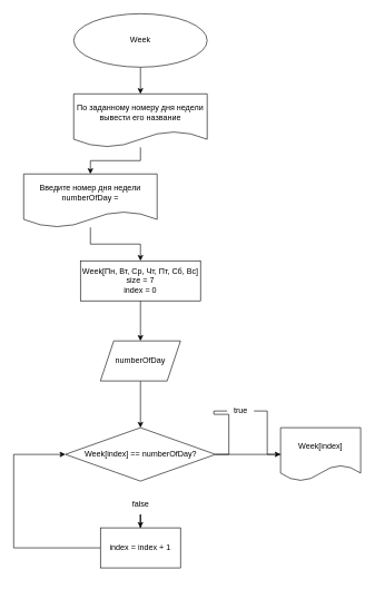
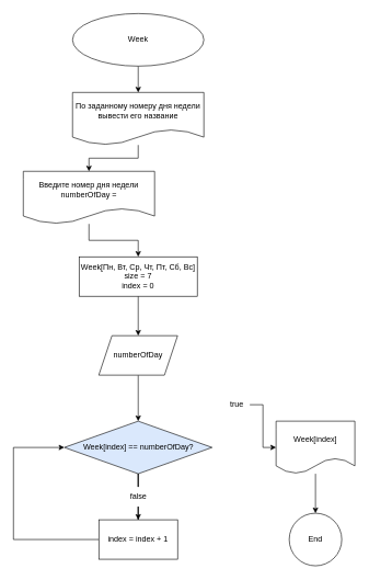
- <mxCell id="18" value="" style="edgeStyle=orthogonalEdgeStyle;rounded=0;orthogonalLoop=1;jettySize=auto;html=1;entryX=0;entryY=0.5;entryDx=0;entryDy=0;endArrow=none;" edge="1" parent="1" source="14" target="19"><mxGeometry relative="1" as="geometry"><mxPoint x="322.5" y="680" as="sourcePoint" /><mxPoint x="420" y="680" as="targetPoint" /></mxGeometry></mxCell>
- <mxCell id="14" value="Week[index] == numberOfDay?" style="rhombus;whiteSpace=wrap;html=1;rounded=0;arcSize=0;shadow=0;" vertex="1" parent="1"><mxGeometry x="97.5" y="640" width="225" height="80" as="geometry" /></mxCell>
+ <mxCell id="14" value="Week[index] == numberOfDay?" style="rhombus;whiteSpace=wrap;html=1;rounded=0;arcSize=0;shadow=0;fillColor=#dae8fc;" vertex="1" parent="1"><mxGeometry x="97.5" y="640" width="225" height="80" as="geometry" /></mxCell>
- <mxCell id="22" value="" style="edgeStyle=orthogonalEdgeStyle;rounded=0;orthogonalLoop=1;jettySize=auto;html=1;endArrow=none;" edge="1" parent="1" source="14" target="16"><mxGeometry relative="1" as="geometry"><mxPoint x="210" y="720" as="sourcePoint" /><mxPoint x="210" y="790" as="targetPoint" /></mxGeometry></mxCell>
+ <mxCell id="22" value="" style="edgeStyle=orthogonalEdgeStyle;rounded=0;orthogonalLoop=1;jettySize=auto;html=1;entryX=0.5;entryY=0;entryDx=0;entryDy=0;endArrow=none;" edge="1" parent="1" source="14" target="23"><mxGeometry relative="1" as="geometry"><mxPoint x="210" y="720" as="sourcePoint" /><mxPoint x="210" y="790" as="targetPoint" /></mxGeometry></mxCell>
+ <mxCell id="15" style="edgeStyle=orthogonalEdgeStyle;rounded=0;orthogonalLoop=1;jettySize=auto;html=1;entryX=0.5;entryY=0;entryDx=0;entryDy=0;" edge="1" parent="1" source="16" target="17"><mxGeometry relative="1" as="geometry" /></mxCell>
+ <mxCell id="17" value="End" style="ellipse;whiteSpace=wrap;html=1;" vertex="1" parent="1"><mxGeometry x="440" y="780" width="80" height="80" as="geometry" /></mxCell>
